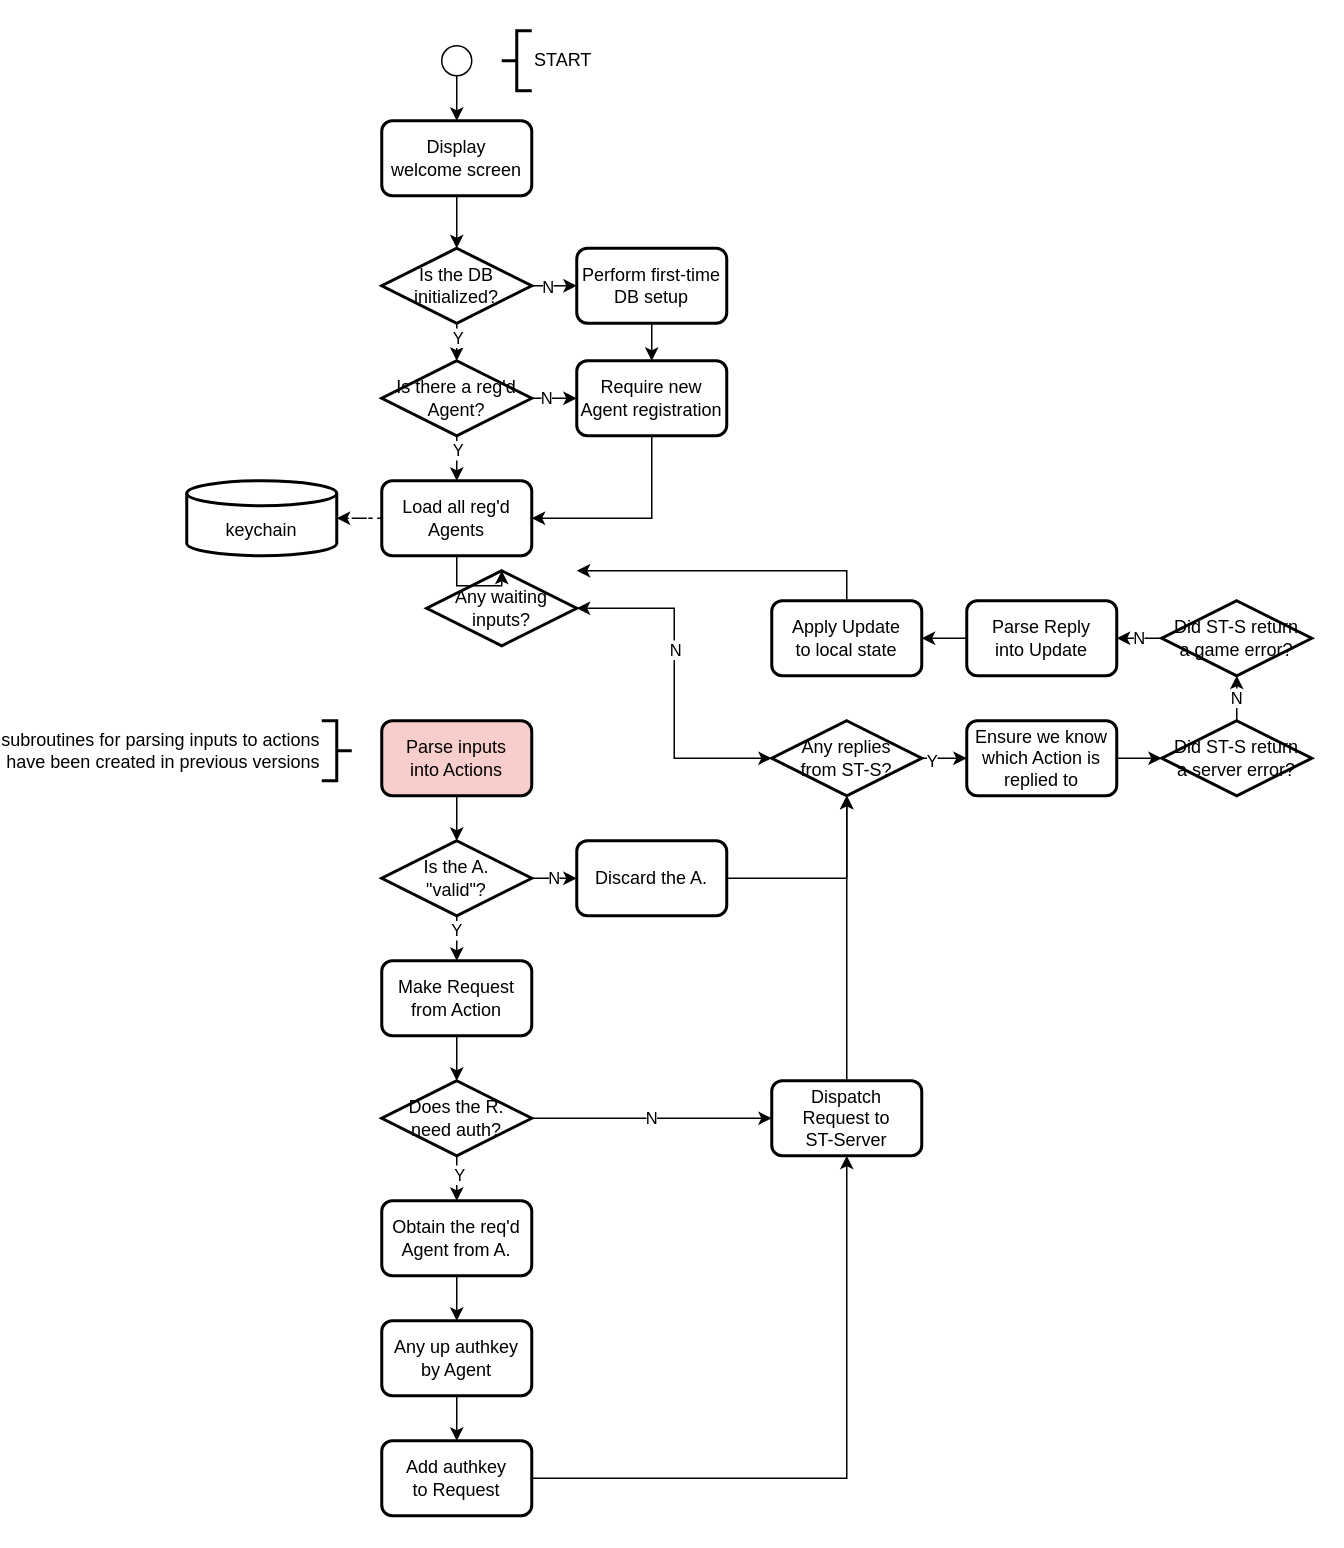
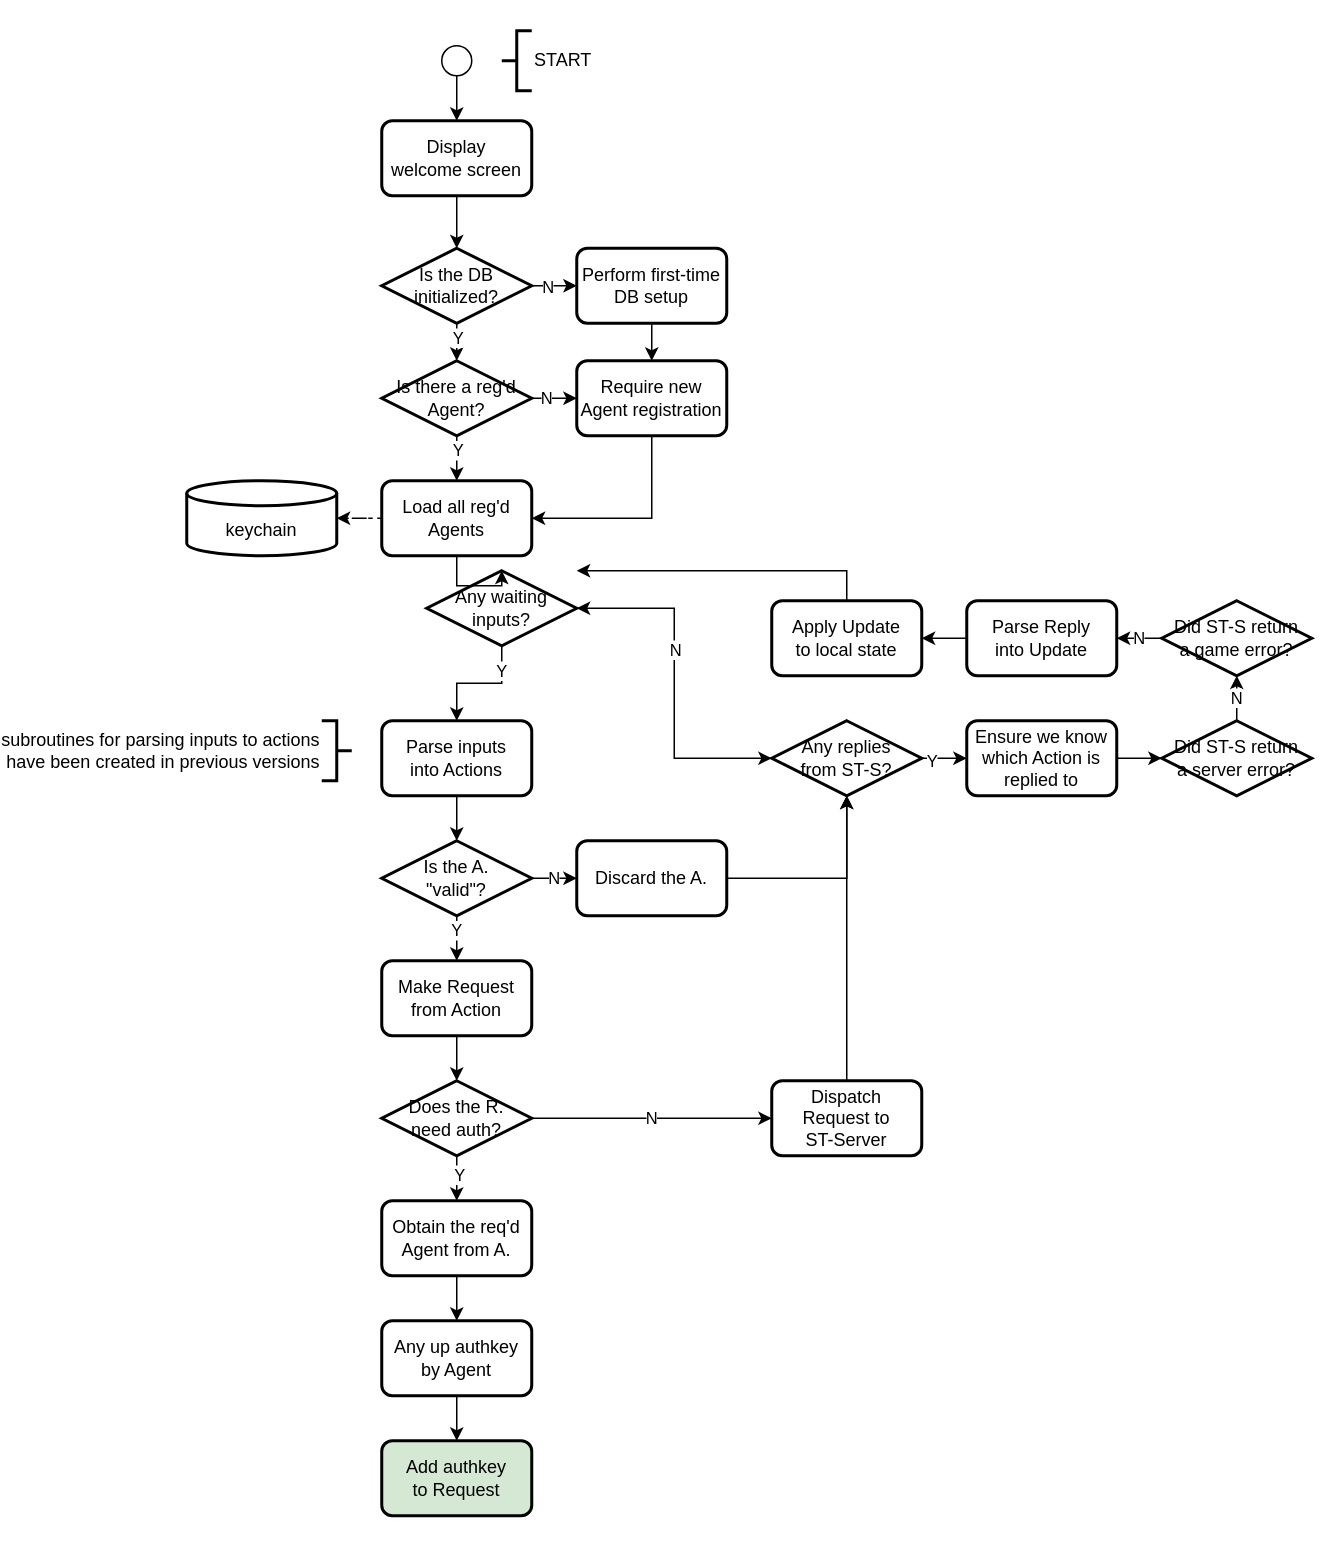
+ <mxCell id="23" style="edgeStyle=orthogonalEdgeStyle;rounded=0;orthogonalLoop=1;jettySize=auto;html=1;entryX=0.5;entryY=0;entryDx=0;entryDy=0;" edge="1" parent="1" source="25" target="27"><mxGeometry relative="1" as="geometry" /></mxCell>
+ <mxCell id="24" value="Y" style="edgeLabel;html=1;align=center;verticalAlign=middle;resizable=0;points=[];" vertex="1" connectable="0" parent="23"><mxGeometry x="-0.603" y="-1" relative="1" as="geometry"><mxPoint as="offset" /></mxGeometry></mxCell>
- <mxCell id="27" value="&lt;div&gt;Parse inputs&lt;/div&gt;&lt;div&gt;into Actions&lt;/div&gt;" style="rounded=1;whiteSpace=wrap;html=1;absoluteArcSize=1;arcSize=14;strokeWidth=2;fillColor=#f8cecc;" vertex="1" parent="1"><mxGeometry x="150" y="480" width="100" height="50" as="geometry" /></mxCell>
+ <mxCell id="27" value="&lt;div&gt;Parse inputs&lt;/div&gt;&lt;div&gt;into Actions&lt;/div&gt;" style="rounded=1;whiteSpace=wrap;html=1;absoluteArcSize=1;arcSize=14;strokeWidth=2;" vertex="1" parent="1"><mxGeometry x="150" y="480" width="100" height="50" as="geometry" /></mxCell>
- <mxCell id="44" value="&lt;div&gt;Add authkey&lt;/div&gt;&lt;div&gt;to Request&lt;/div&gt;" style="rounded=1;whiteSpace=wrap;html=1;absoluteArcSize=1;arcSize=14;strokeWidth=2;" vertex="1" parent="1"><mxGeometry x="150" y="960" width="100" height="50" as="geometry" /></mxCell>
+ <mxCell id="44" value="&lt;div&gt;Add authkey&lt;/div&gt;&lt;div&gt;to Request&lt;/div&gt;" style="rounded=1;whiteSpace=wrap;html=1;absoluteArcSize=1;arcSize=14;strokeWidth=2;fillColor=#d5e8d4;" vertex="1" parent="1"><mxGeometry x="150" y="960" width="100" height="50" as="geometry" /></mxCell>
- <mxCell id="43" style="edgeStyle=orthogonalEdgeStyle;rounded=0;orthogonalLoop=1;jettySize=auto;html=1;entryX=0.5;entryY=1;entryDx=0;entryDy=0;" edge="1" parent="1" source="44" target="47"><mxGeometry relative="1" as="geometry" /></mxCell>
